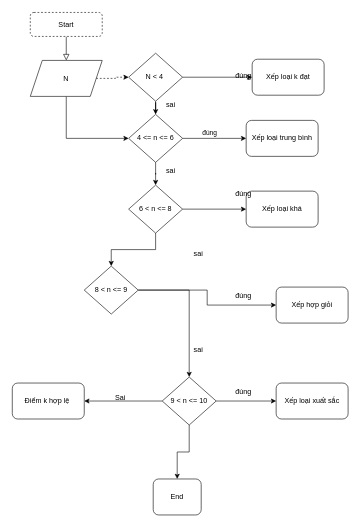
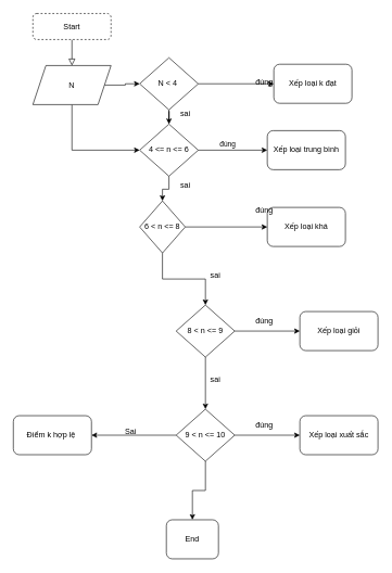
- <mxCell id="4" value="" style="edgeStyle=orthogonalEdgeStyle;rounded=0;orthogonalLoop=1;jettySize=auto;html=1;dashed=1;" edge="1" parent="1" source="6" target="9"><mxGeometry relative="1" as="geometry" /></mxCell>
+ <mxCell id="4" value="" style="edgeStyle=orthogonalEdgeStyle;rounded=0;orthogonalLoop=1;jettySize=auto;html=1;" edge="1" parent="1" source="6" target="9"><mxGeometry relative="1" as="geometry" /></mxCell>
- <mxCell id="19" value="6 &amp;lt; n &amp;lt;= 8" style="rhombus;whiteSpace=wrap;html=1;" vertex="1" parent="1"><mxGeometry x="214" y="308" width="90" height="80" as="geometry" /></mxCell>
+ <mxCell id="19" value="6 &amp;lt; n &amp;lt;= 8" style="rhombus;whiteSpace=wrap;html=1;" vertex="1" parent="1"><mxGeometry x="214" y="308" width="70" height="80" as="geometry" /></mxCell>
- <mxCell id="26" value="8 &amp;lt; n &amp;lt;= 9" style="rhombus;whiteSpace=wrap;html=1;" vertex="1" parent="1"><mxGeometry x="140" y="443" width="90" height="80" as="geometry" /></mxCell>
+ <mxCell id="26" value="8 &amp;lt; n &amp;lt;= 9" style="rhombus;whiteSpace=wrap;html=1;" vertex="1" parent="1"><mxGeometry x="270" y="468" width="90" height="80" as="geometry" /></mxCell>
- <mxCell id="27" value="Xếp hợp giỏi" style="rounded=1;whiteSpace=wrap;html=1;" vertex="1" parent="1"><mxGeometry x="460" y="478" width="120" height="60" as="geometry" /></mxCell>
+ <mxCell id="27" value="Xếp loại giỏi" style="rounded=1;whiteSpace=wrap;html=1;" vertex="1" parent="1"><mxGeometry x="460" y="478" width="120" height="60" as="geometry" /></mxCell>
